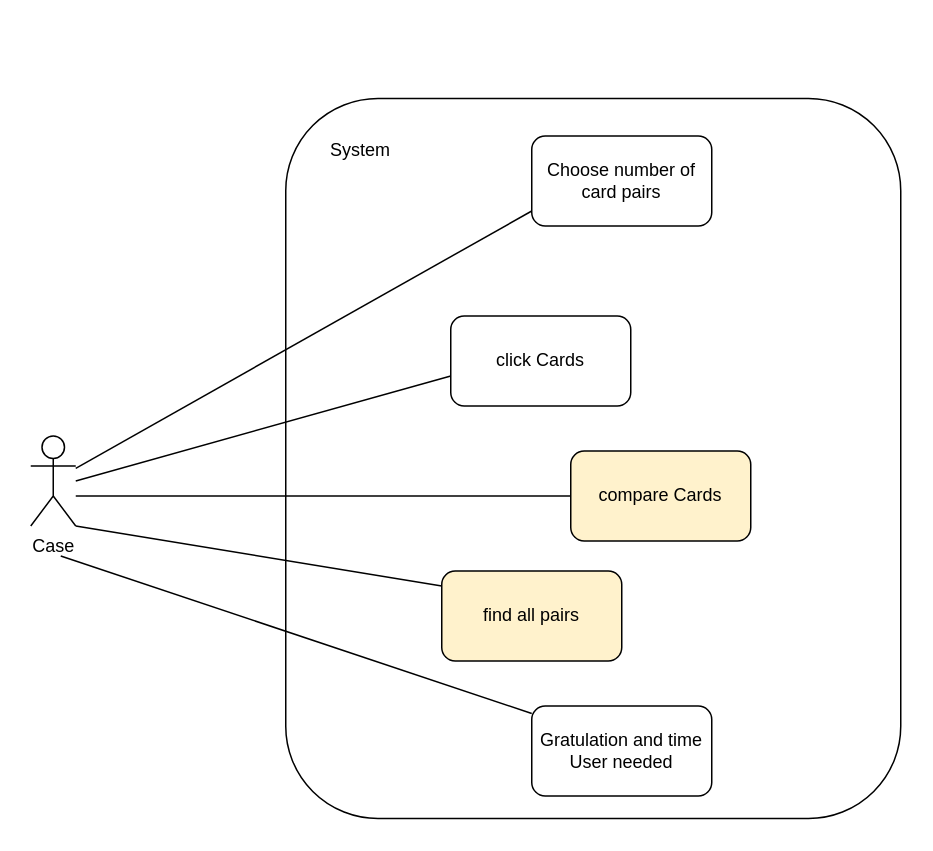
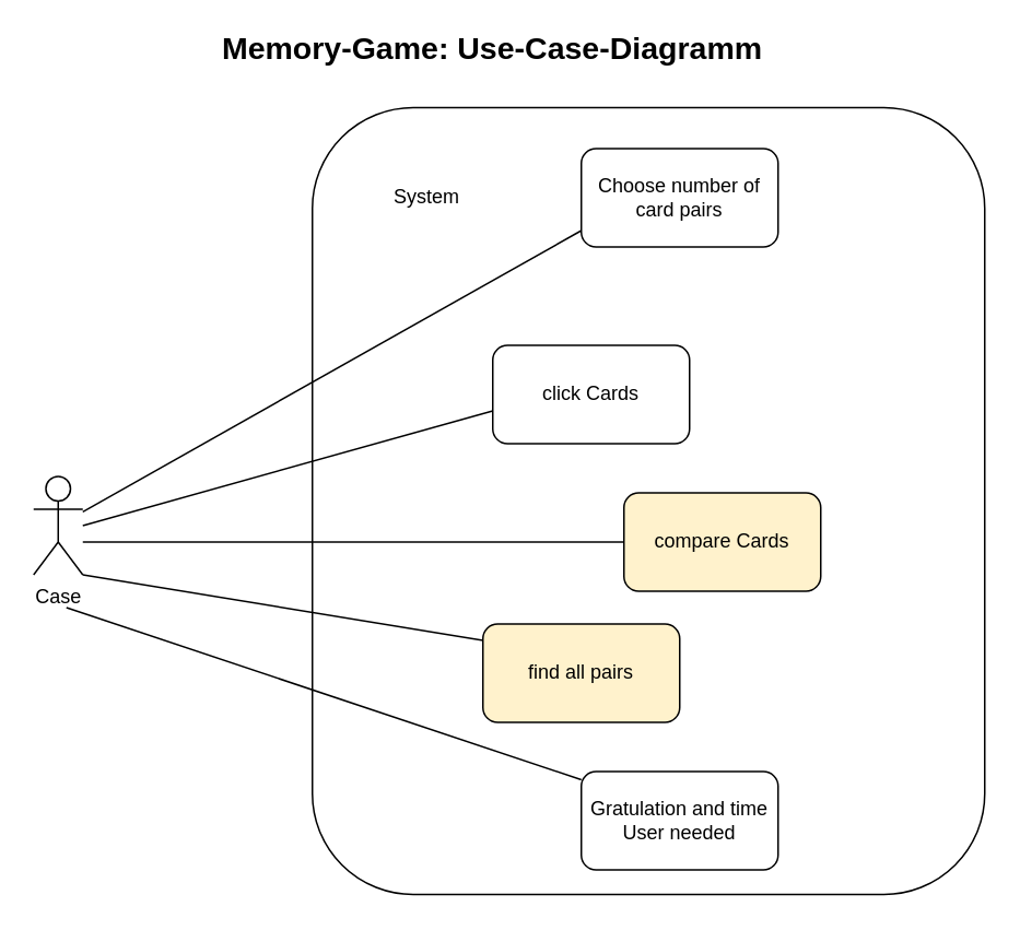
+ <mxCell id="15" value="&lt;b&gt;&lt;font style=&quot;font-size: 19px&quot;&gt;Memory-Game: Use-Case-Diagramm&lt;/font&gt;&lt;/b&gt;" style="text;html=1;strokeColor=none;fillColor=none;align=center;verticalAlign=middle;whiteSpace=wrap;rounded=0;" vertex="1" parent="1"><mxGeometry x="110" y="20" width="380" height="20" as="geometry" /></mxCell>
- <mxCell id="4" value="System" style="text;html=1;strokeColor=none;fillColor=none;align=center;verticalAlign=middle;whiteSpace=wrap;rounded=0;" vertex="1" parent="1"><mxGeometry x="220" y="90" width="40" height="20" as="geometry" /></mxCell>
+ <mxCell id="4" value="System" style="text;html=1;strokeColor=none;fillColor=none;align=center;verticalAlign=middle;whiteSpace=wrap;rounded=0;" vertex="1" parent="1"><mxGeometry x="240" y="110" width="40" height="20" as="geometry" /></mxCell>
